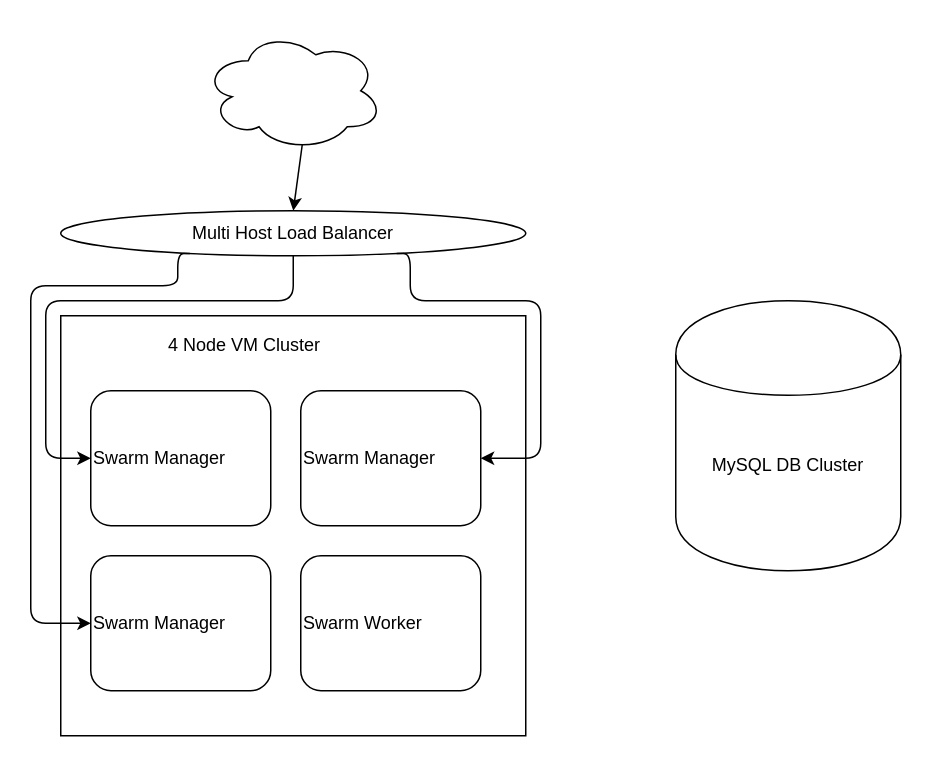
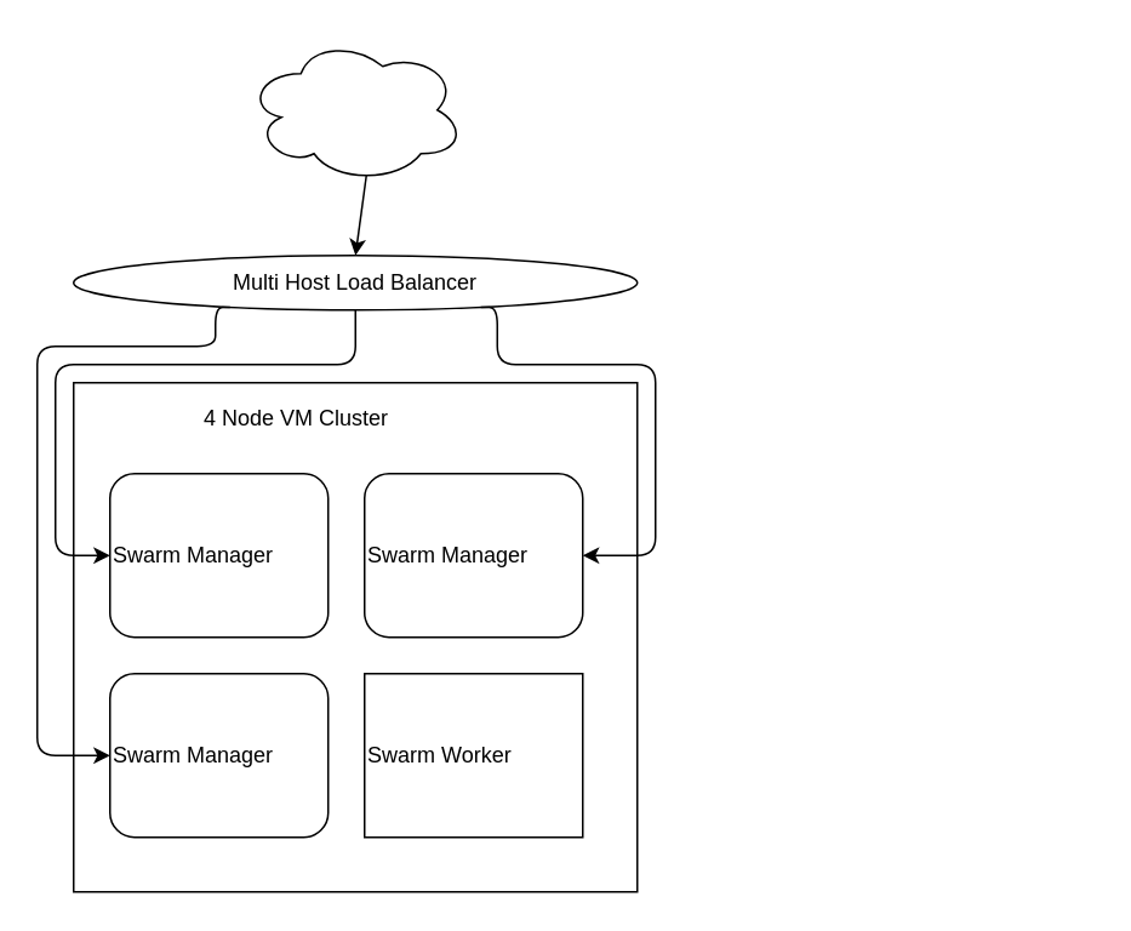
- <mxCell id="14" value="MySQL DB Cluster" style="shape=cylinder;whiteSpace=wrap;html=1;boundedLbl=1;backgroundOutline=1;align=center;" vertex="1" parent="1"><mxGeometry x="450" y="200" width="150" height="180" as="geometry" /></mxCell>
- <mxCell id="7" value="&lt;span style=&quot;white-space: normal&quot;&gt;Swarm Worker&lt;/span&gt;" style="rounded=1;whiteSpace=wrap;html=1;align=left;" vertex="1" parent="1"><mxGeometry x="200" y="370" width="120" height="90" as="geometry" /></mxCell>
+ <mxCell id="7" value="&lt;span style=&quot;white-space: normal&quot;&gt;Swarm Worker&lt;/span&gt;" style="whiteSpace=wrap;html=1;align=left;rounded=0;" vertex="1" parent="1"><mxGeometry x="200" y="370" width="120" height="90" as="geometry" /></mxCell>
